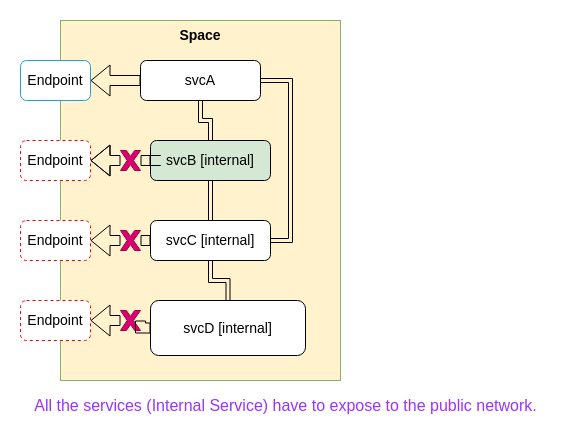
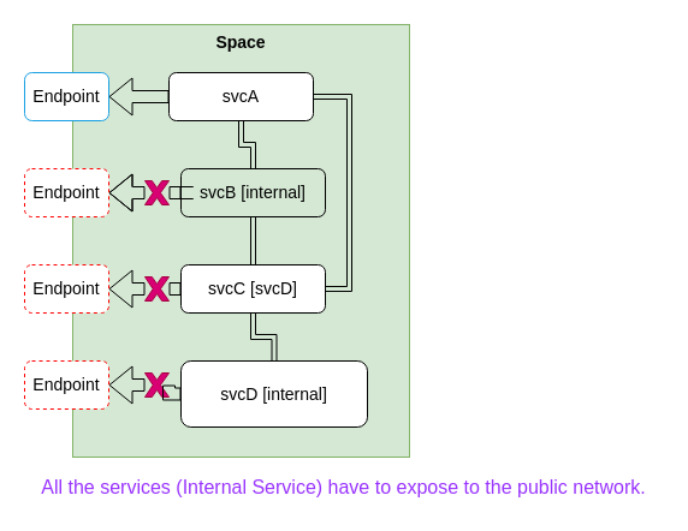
- <mxCell id="2" value="Space" style="rounded=0;whiteSpace=wrap;html=1;verticalAlign=top;fontSize=14;fontStyle=1;fillColor=#fff2cc;strokeColor=#82b366;" vertex="1" parent="1"><mxGeometry x="60" y="20" width="280" height="360" as="geometry" /></mxCell>
+ <mxCell id="2" value="Space" style="rounded=0;whiteSpace=wrap;html=1;verticalAlign=top;fontSize=14;fontStyle=1;fillColor=#d5e8d4;strokeColor=#82b366;" vertex="1" parent="1"><mxGeometry x="60" y="20" width="280" height="360" as="geometry" /></mxCell>
- <mxCell id="12" value="svcC [internal]" style="rounded=1;whiteSpace=wrap;html=1;fontSize=14;" vertex="1" parent="1"><mxGeometry x="150" y="220" width="120" height="40" as="geometry" /></mxCell>
+ <mxCell id="12" value="svcC [svcD]" style="rounded=1;whiteSpace=wrap;html=1;fontSize=14;" vertex="1" parent="1"><mxGeometry x="150" y="220" width="120" height="40" as="geometry" /></mxCell>
